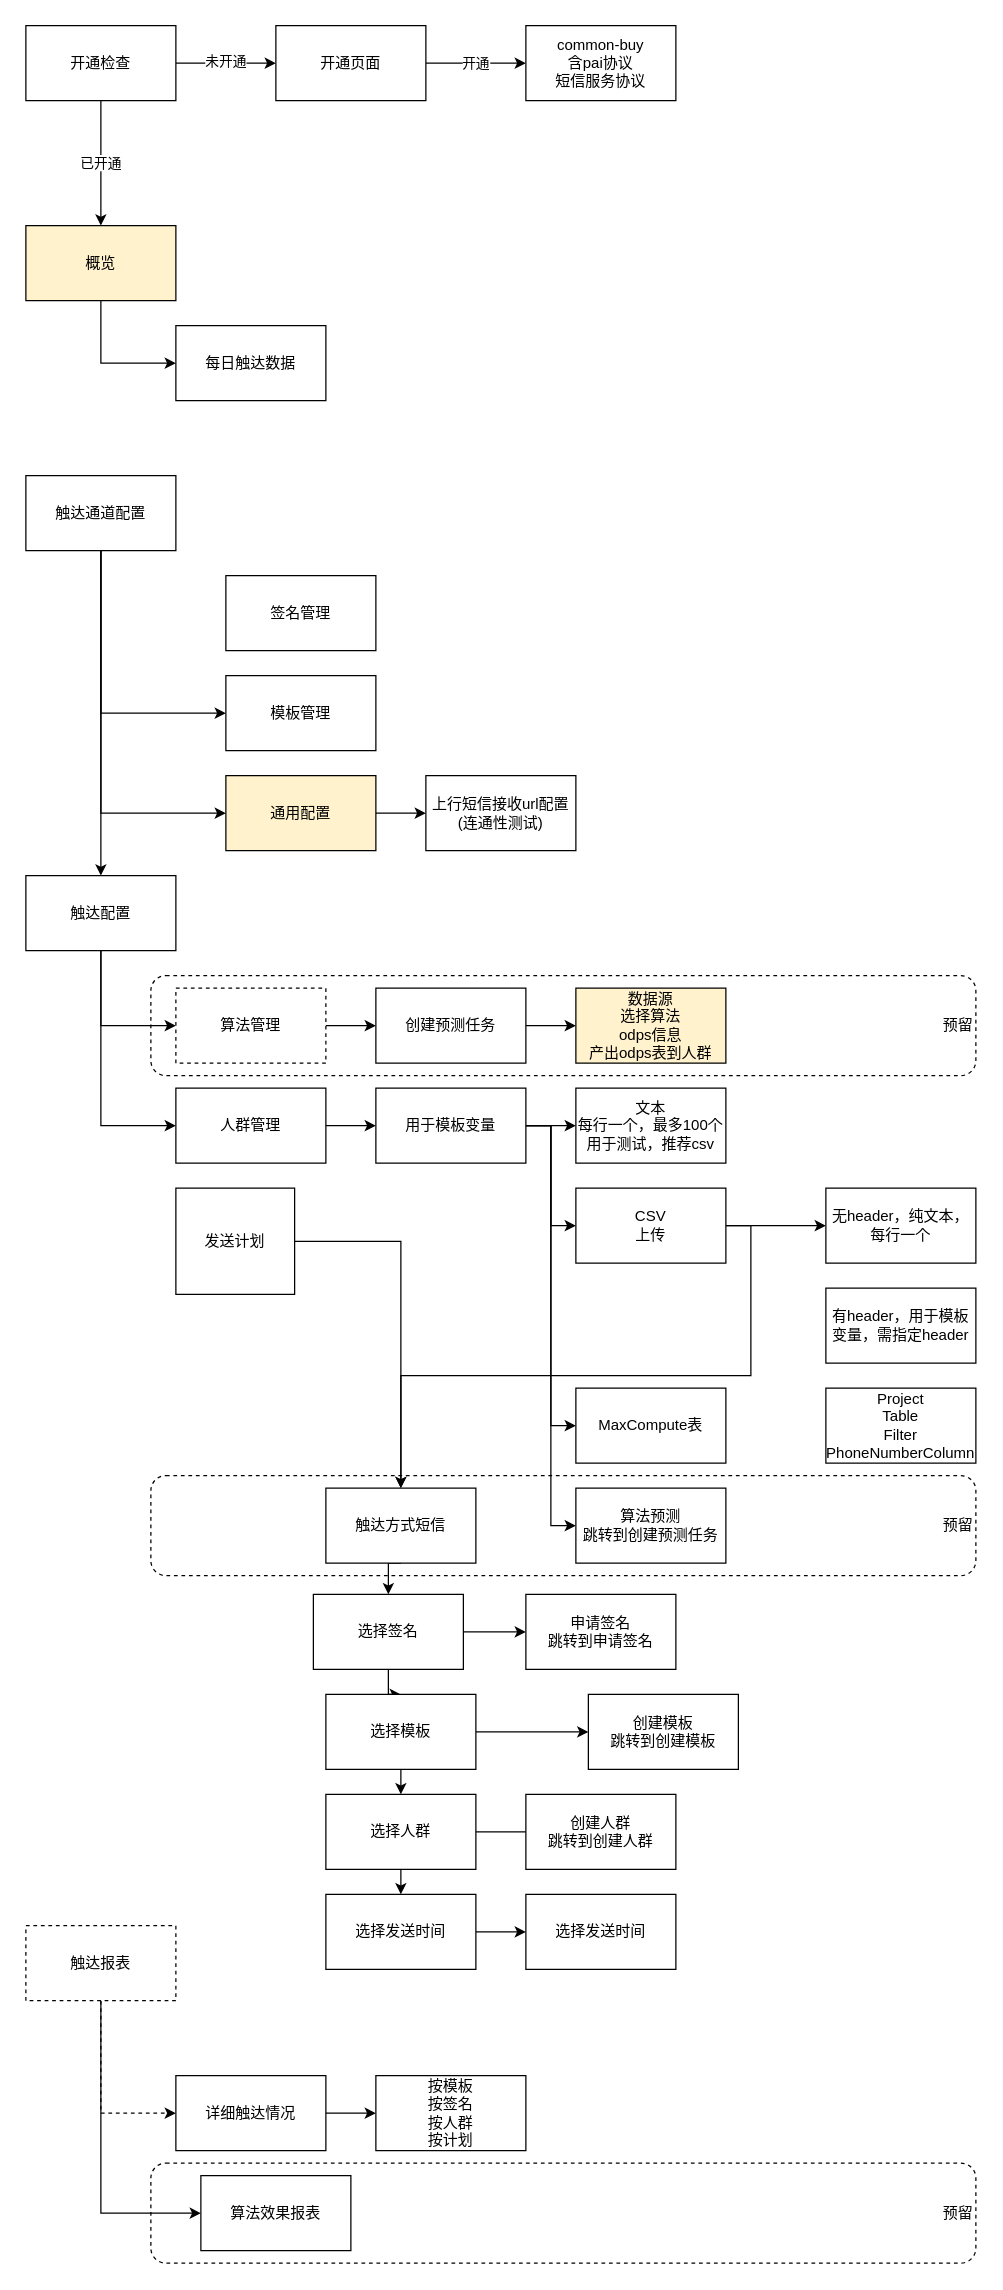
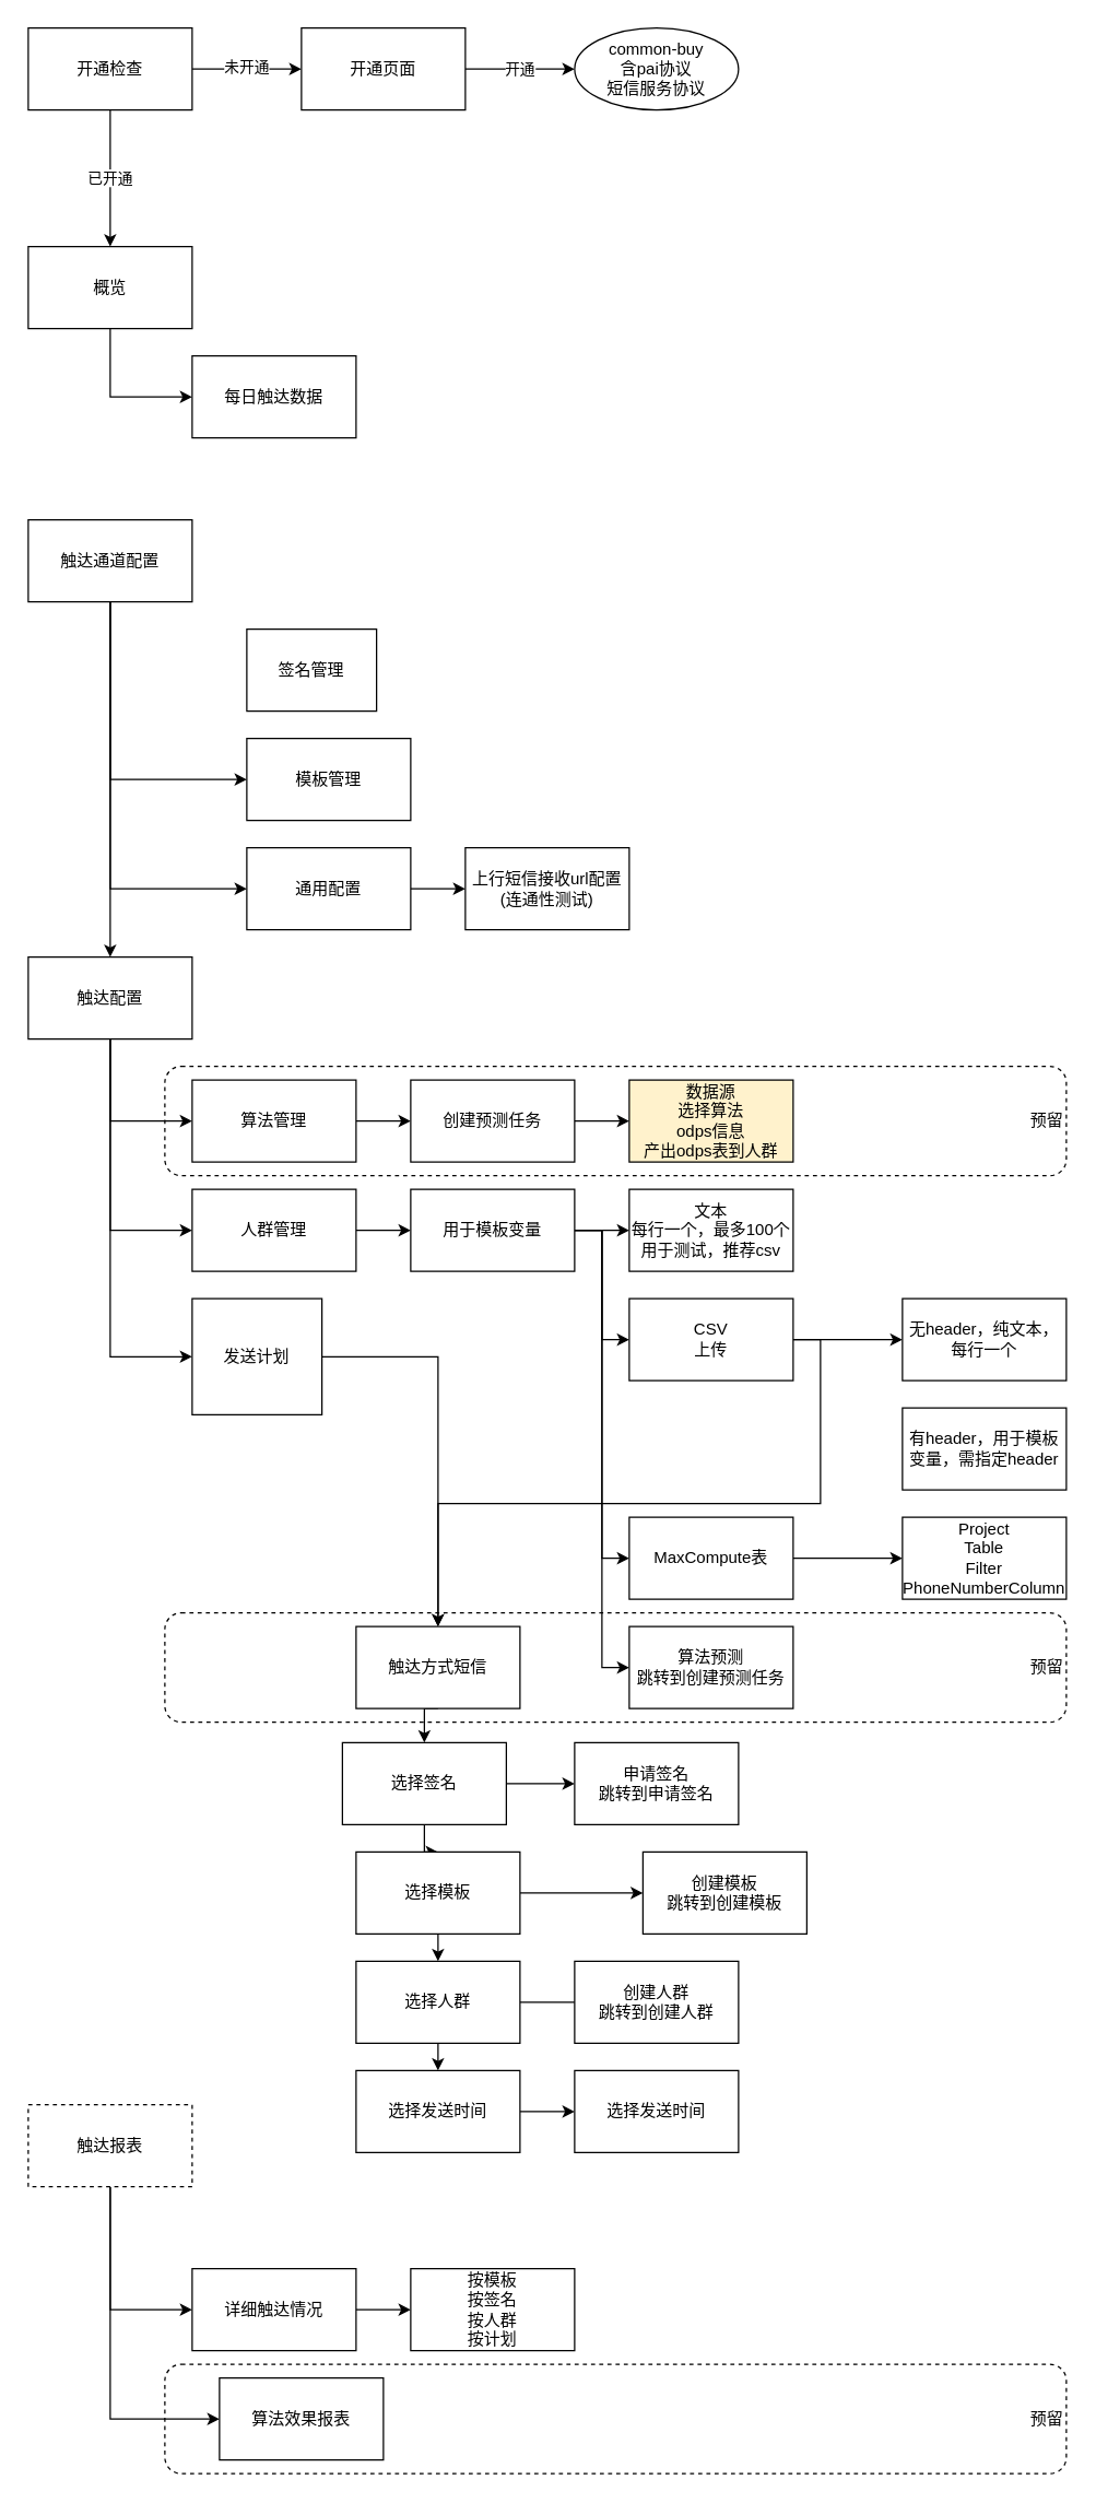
- <mxCell id="59" value="common-buy&lt;br&gt;含pai协议&lt;br&gt;短信服务协议" style="rounded=0;whiteSpace=wrap;html=1;" vertex="1" parent="1"><mxGeometry x="420" y="20" width="120" height="60" as="geometry" /></mxCell>
+ <mxCell id="59" value="common-buy&lt;br&gt;含pai协议&lt;br&gt;短信服务协议" style="ellipse;whiteSpace=wrap;html=1;" vertex="1" parent="1"><mxGeometry x="420" y="20" width="120" height="60" as="geometry" /></mxCell>
- <mxCell id="6" value="概览" style="rounded=0;whiteSpace=wrap;html=1;fillColor=#fff2cc;" vertex="1" parent="1"><mxGeometry x="20" y="180" width="120" height="60" as="geometry" /></mxCell>
+ <mxCell id="6" value="概览" style="rounded=0;whiteSpace=wrap;html=1;" vertex="1" parent="1"><mxGeometry x="20" y="180" width="120" height="60" as="geometry" /></mxCell>
- <mxCell id="12" value="签名管理" style="rounded=0;whiteSpace=wrap;html=1;" vertex="1" parent="1"><mxGeometry x="180" y="460" width="120" height="60" as="geometry" /></mxCell>
+ <mxCell id="12" value="签名管理" style="rounded=0;whiteSpace=wrap;html=1;" vertex="1" parent="1"><mxGeometry x="180" y="460" width="95" height="60" as="geometry" /></mxCell>
- <mxCell id="67" value="通用配置" style="rounded=0;whiteSpace=wrap;html=1;fillColor=#fff2cc;" vertex="1" parent="1"><mxGeometry x="180" y="620" width="120" height="60" as="geometry" /></mxCell>
+ <mxCell id="67" value="通用配置" style="rounded=0;whiteSpace=wrap;html=1;" vertex="1" parent="1"><mxGeometry x="180" y="620" width="120" height="60" as="geometry" /></mxCell>
- <mxCell id="47" value="算法管理" style="rounded=0;whiteSpace=wrap;html=1;dashed=1;" vertex="1" parent="1"><mxGeometry x="140" y="790" width="120" height="60" as="geometry" /></mxCell>
+ <mxCell id="47" value="算法管理" style="rounded=0;whiteSpace=wrap;html=1;" vertex="1" parent="1"><mxGeometry x="140" y="790" width="120" height="60" as="geometry" /></mxCell>
+ <mxCell id="9" style="edgeStyle=orthogonalEdgeStyle;rounded=0;orthogonalLoop=1;jettySize=auto;html=1;exitX=0.5;exitY=1;exitDx=0;exitDy=0;entryX=0;entryY=0.5;entryDx=0;entryDy=0;" edge="1" parent="1" source="11" target="17"><mxGeometry relative="1" as="geometry" /></mxCell>
+ <mxCell id="27" value="" style="edgeStyle=orthogonalEdgeStyle;rounded=0;orthogonalLoop=1;jettySize=auto;html=1;" edge="1" parent="1" source="28" target="29"><mxGeometry relative="1" as="geometry" /></mxCell>
- <mxCell id="60" style="edgeStyle=orthogonalEdgeStyle;rounded=0;orthogonalLoop=1;jettySize=auto;html=1;exitX=0.5;exitY=1;exitDx=0;exitDy=0;entryX=0;entryY=0.5;entryDx=0;entryDy=0;dashed=1;" edge="1" parent="1" source="62" target="64"><mxGeometry relative="1" as="geometry" /></mxCell>
+ <mxCell id="60" style="edgeStyle=orthogonalEdgeStyle;rounded=0;orthogonalLoop=1;jettySize=auto;html=1;exitX=0.5;exitY=1;exitDx=0;exitDy=0;entryX=0;entryY=0.5;entryDx=0;entryDy=0;" edge="1" parent="1" source="62" target="64"><mxGeometry relative="1" as="geometry" /></mxCell>
